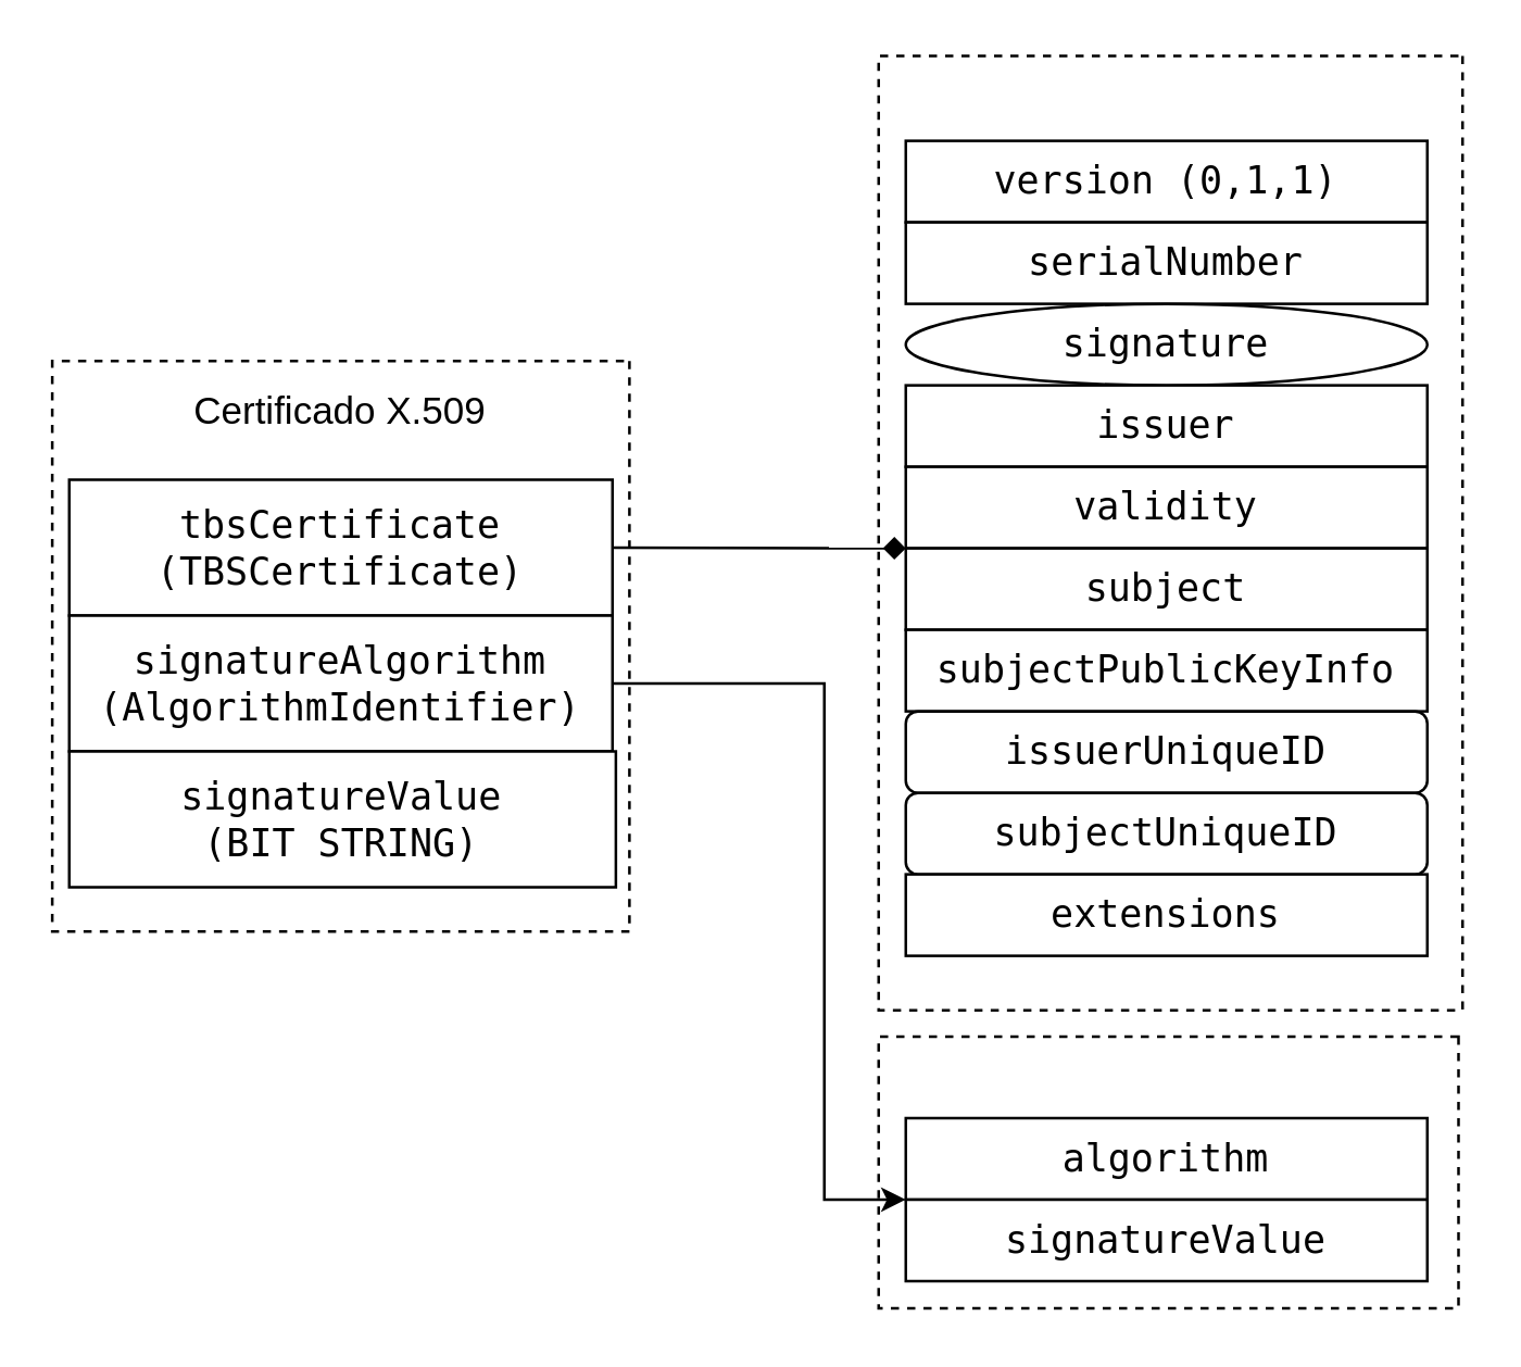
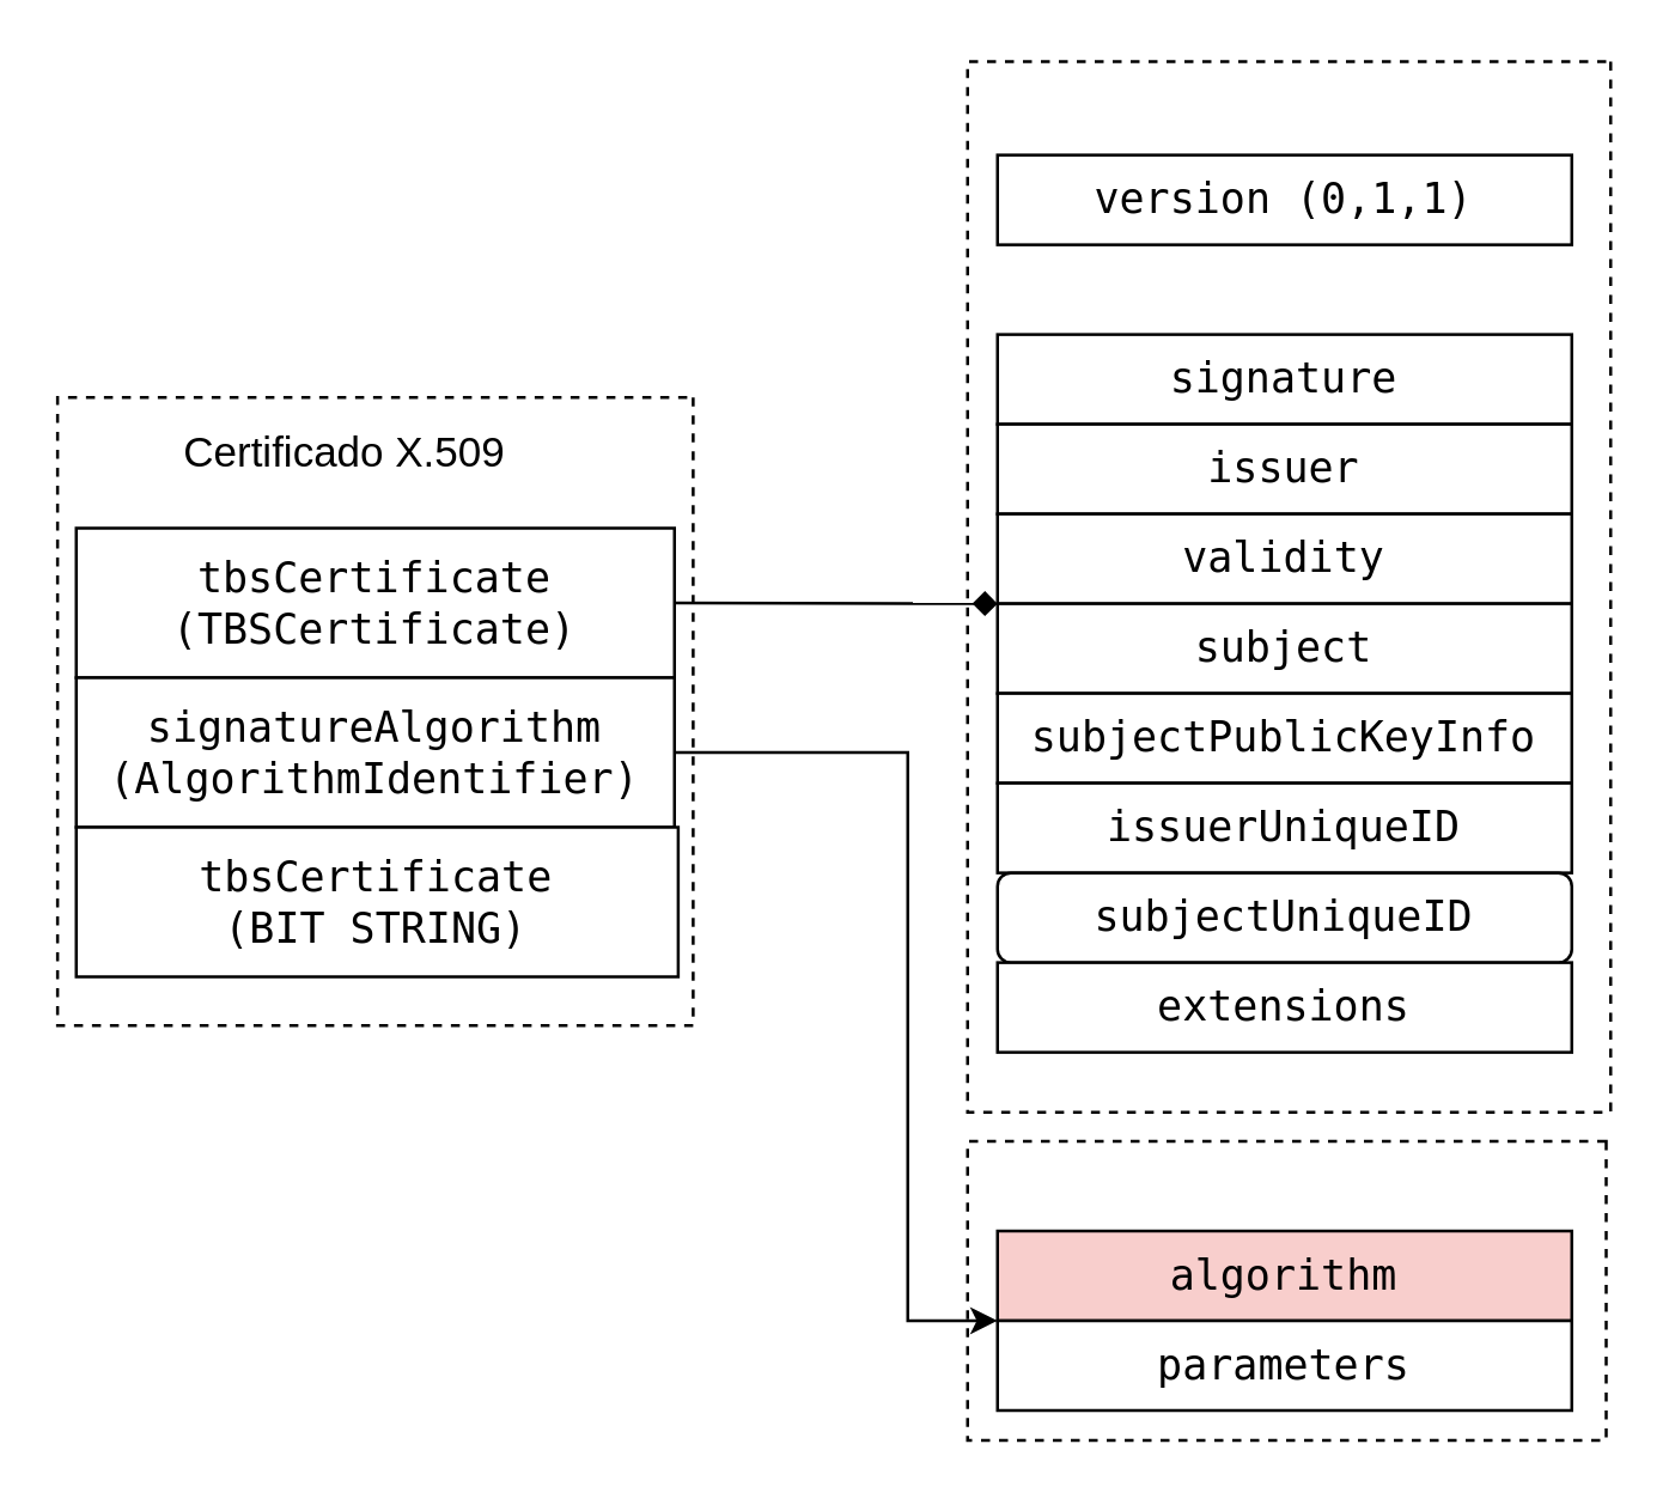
- <mxCell id="9" value="&lt;pre class=&quot;newpage&quot;&gt;serialNumber&lt;/pre&gt;" style="rounded=0;whiteSpace=wrap;html=1;fontSize=14;" parent="1" vertex="1"><mxGeometry x="333" y="81.25" width="192" height="30" as="geometry" /></mxCell>
- <mxCell id="10" value="&lt;pre class=&quot;newpage&quot;&gt;signature&lt;/pre&gt;" style="ellipse;whiteSpace=wrap;html=1;fontSize=14;" parent="1" vertex="1"><mxGeometry x="333" y="111.25" width="192" height="30" as="geometry" /></mxCell>
+ <mxCell id="10" value="&lt;pre class=&quot;newpage&quot;&gt;signature&lt;/pre&gt;" style="rounded=0;whiteSpace=wrap;html=1;fontSize=14;" parent="1" vertex="1"><mxGeometry x="333" y="111.25" width="192" height="30" as="geometry" /></mxCell>
- <mxCell id="3" value="&lt;font style=&quot;font-size: 14px;&quot;&gt;Certificado X.509&lt;/font&gt;" style="text;html=1;strokeColor=none;fillColor=none;align=center;verticalAlign=middle;whiteSpace=wrap;rounded=0;" parent="1" vertex="1"><mxGeometry x="65" y="136" width="120" height="30" as="geometry" /></mxCell>
+ <mxCell id="3" value="&lt;font style=&quot;font-size: 14px;&quot;&gt;Certificado X.509&lt;/font&gt;" style="text;html=1;strokeColor=none;fillColor=none;align=center;verticalAlign=middle;whiteSpace=wrap;rounded=0;" parent="1" vertex="1"><mxGeometry x="55" y="136" width="120" height="30" as="geometry" /></mxCell>
- <mxCell id="15" value="&lt;pre class=&quot;newpage&quot;&gt;issuerUniqueID&lt;/pre&gt;" style="whiteSpace=wrap;html=1;fontSize=14;rounded=1;" parent="1" vertex="1"><mxGeometry x="333" y="261.25" width="192" height="30" as="geometry" /></mxCell>
+ <mxCell id="15" value="&lt;pre class=&quot;newpage&quot;&gt;issuerUniqueID&lt;/pre&gt;" style="rounded=0;whiteSpace=wrap;html=1;fontSize=14;" parent="1" vertex="1"><mxGeometry x="333" y="261.25" width="192" height="30" as="geometry" /></mxCell>
- <mxCell id="6" value="&lt;p style=&quot;line-height: 120%;&quot;&gt;&lt;/p&gt;&lt;pre class=&quot;newpage&quot;&gt;signatureValue&lt;br&gt;(BIT STRING)&lt;/pre&gt;&lt;p&gt;&lt;/p&gt;" style="rounded=0;whiteSpace=wrap;html=1;fontSize=14;" parent="1" vertex="1"><mxGeometry x="25" y="276" width="201.25" height="50" as="geometry" /></mxCell>
+ <mxCell id="6" value="&lt;p style=&quot;line-height: 120%;&quot;&gt;&lt;/p&gt;&lt;pre class=&quot;newpage&quot;&gt;tbsCertificate&lt;br&gt;(BIT STRING)&lt;/pre&gt;&lt;p&gt;&lt;/p&gt;" style="rounded=0;whiteSpace=wrap;html=1;fontSize=14;" parent="1" vertex="1"><mxGeometry x="25" y="276" width="201.25" height="50" as="geometry" /></mxCell>
- <mxCell id="20" value="&lt;pre class=&quot;newpage&quot;&gt;algorithm&lt;/pre&gt;" style="rounded=0;whiteSpace=wrap;html=1;fontSize=14;" parent="1" vertex="1"><mxGeometry x="333" y="411" width="192" height="30" as="geometry" /></mxCell>
+ <mxCell id="20" value="&lt;pre class=&quot;newpage&quot;&gt;algorithm&lt;/pre&gt;" style="rounded=0;whiteSpace=wrap;html=1;fontSize=14;fillColor=#f8cecc;" parent="1" vertex="1"><mxGeometry x="333" y="411" width="192" height="30" as="geometry" /></mxCell>
- <mxCell id="21" value="&lt;pre class=&quot;newpage&quot;&gt;signatureValue&lt;/pre&gt;" style="rounded=0;whiteSpace=wrap;html=1;fontSize=14;" parent="1" vertex="1"><mxGeometry x="333" y="441" width="192" height="30" as="geometry" /></mxCell>
+ <mxCell id="21" value="&lt;pre class=&quot;newpage&quot;&gt;parameters&lt;/pre&gt;" style="rounded=0;whiteSpace=wrap;html=1;fontSize=14;" parent="1" vertex="1"><mxGeometry x="333" y="441" width="192" height="30" as="geometry" /></mxCell>
